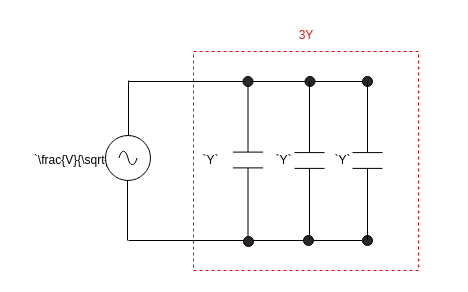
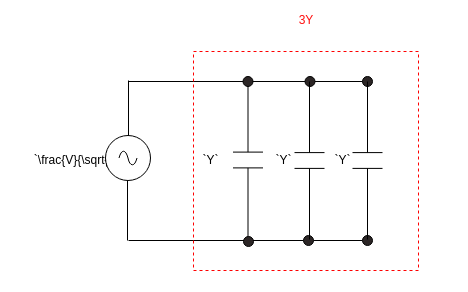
- <mxCell id="25" value="&lt;font color=&quot;#ff1010&quot;&gt;3Y&lt;/font&gt;" style="text;html=1;strokeColor=none;fillColor=none;align=center;verticalAlign=middle;whiteSpace=wrap;rounded=0;dashed=1;" vertex="1" parent="1"><mxGeometry x="275.5" y="20" width="60" height="30" as="geometry" /></mxCell>
+ <mxCell id="25" value="&lt;font color=&quot;#ff1010&quot;&gt;3Y&lt;/font&gt;" style="text;html=1;strokeColor=none;fillColor=none;align=center;verticalAlign=middle;whiteSpace=wrap;rounded=0;dashed=1;" vertex="1" parent="1"><mxGeometry x="275.5" y="5" width="60" height="30" as="geometry" /></mxCell>
